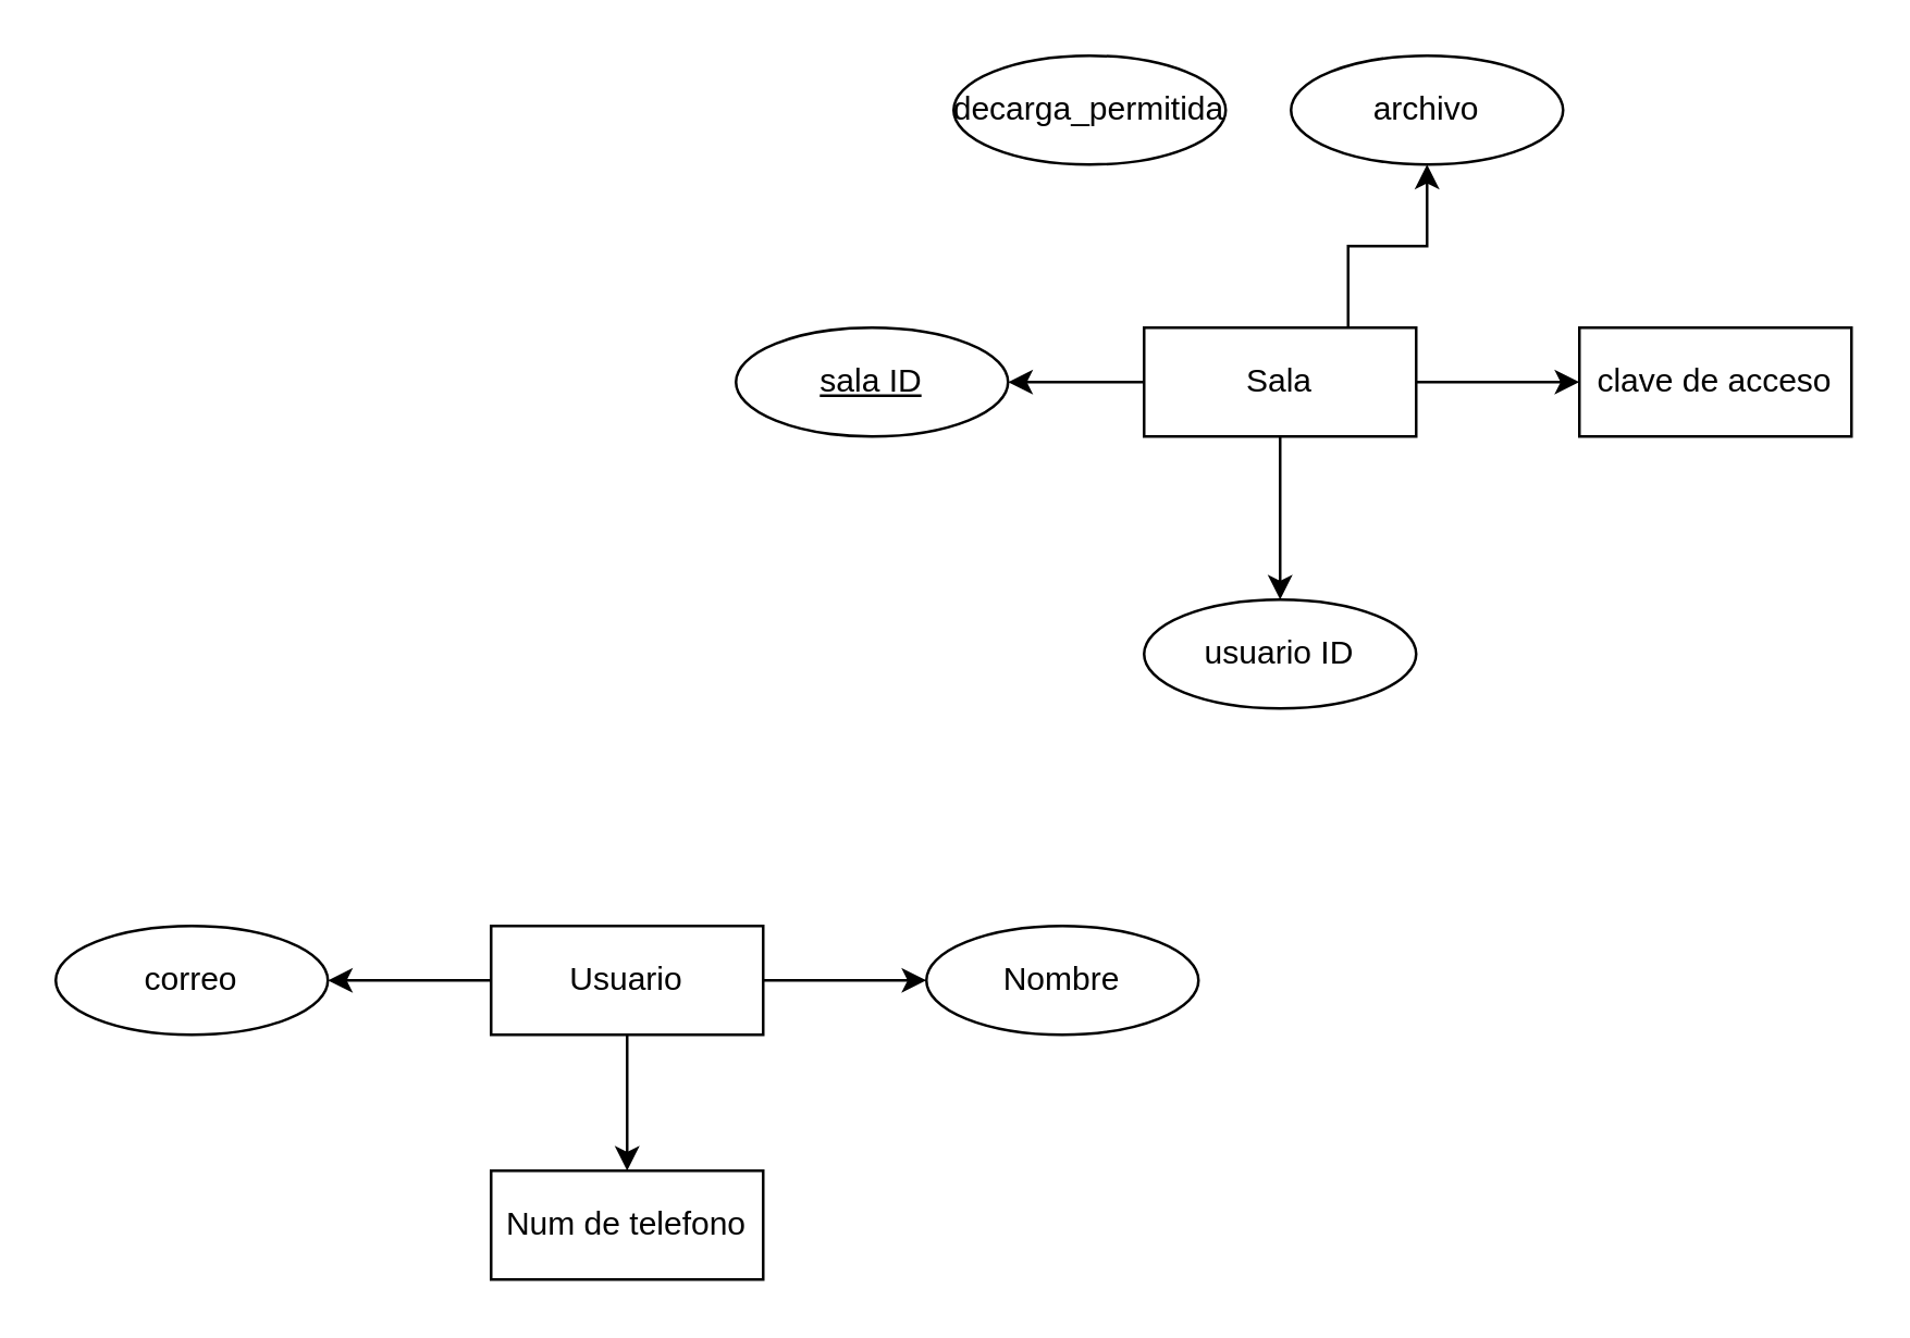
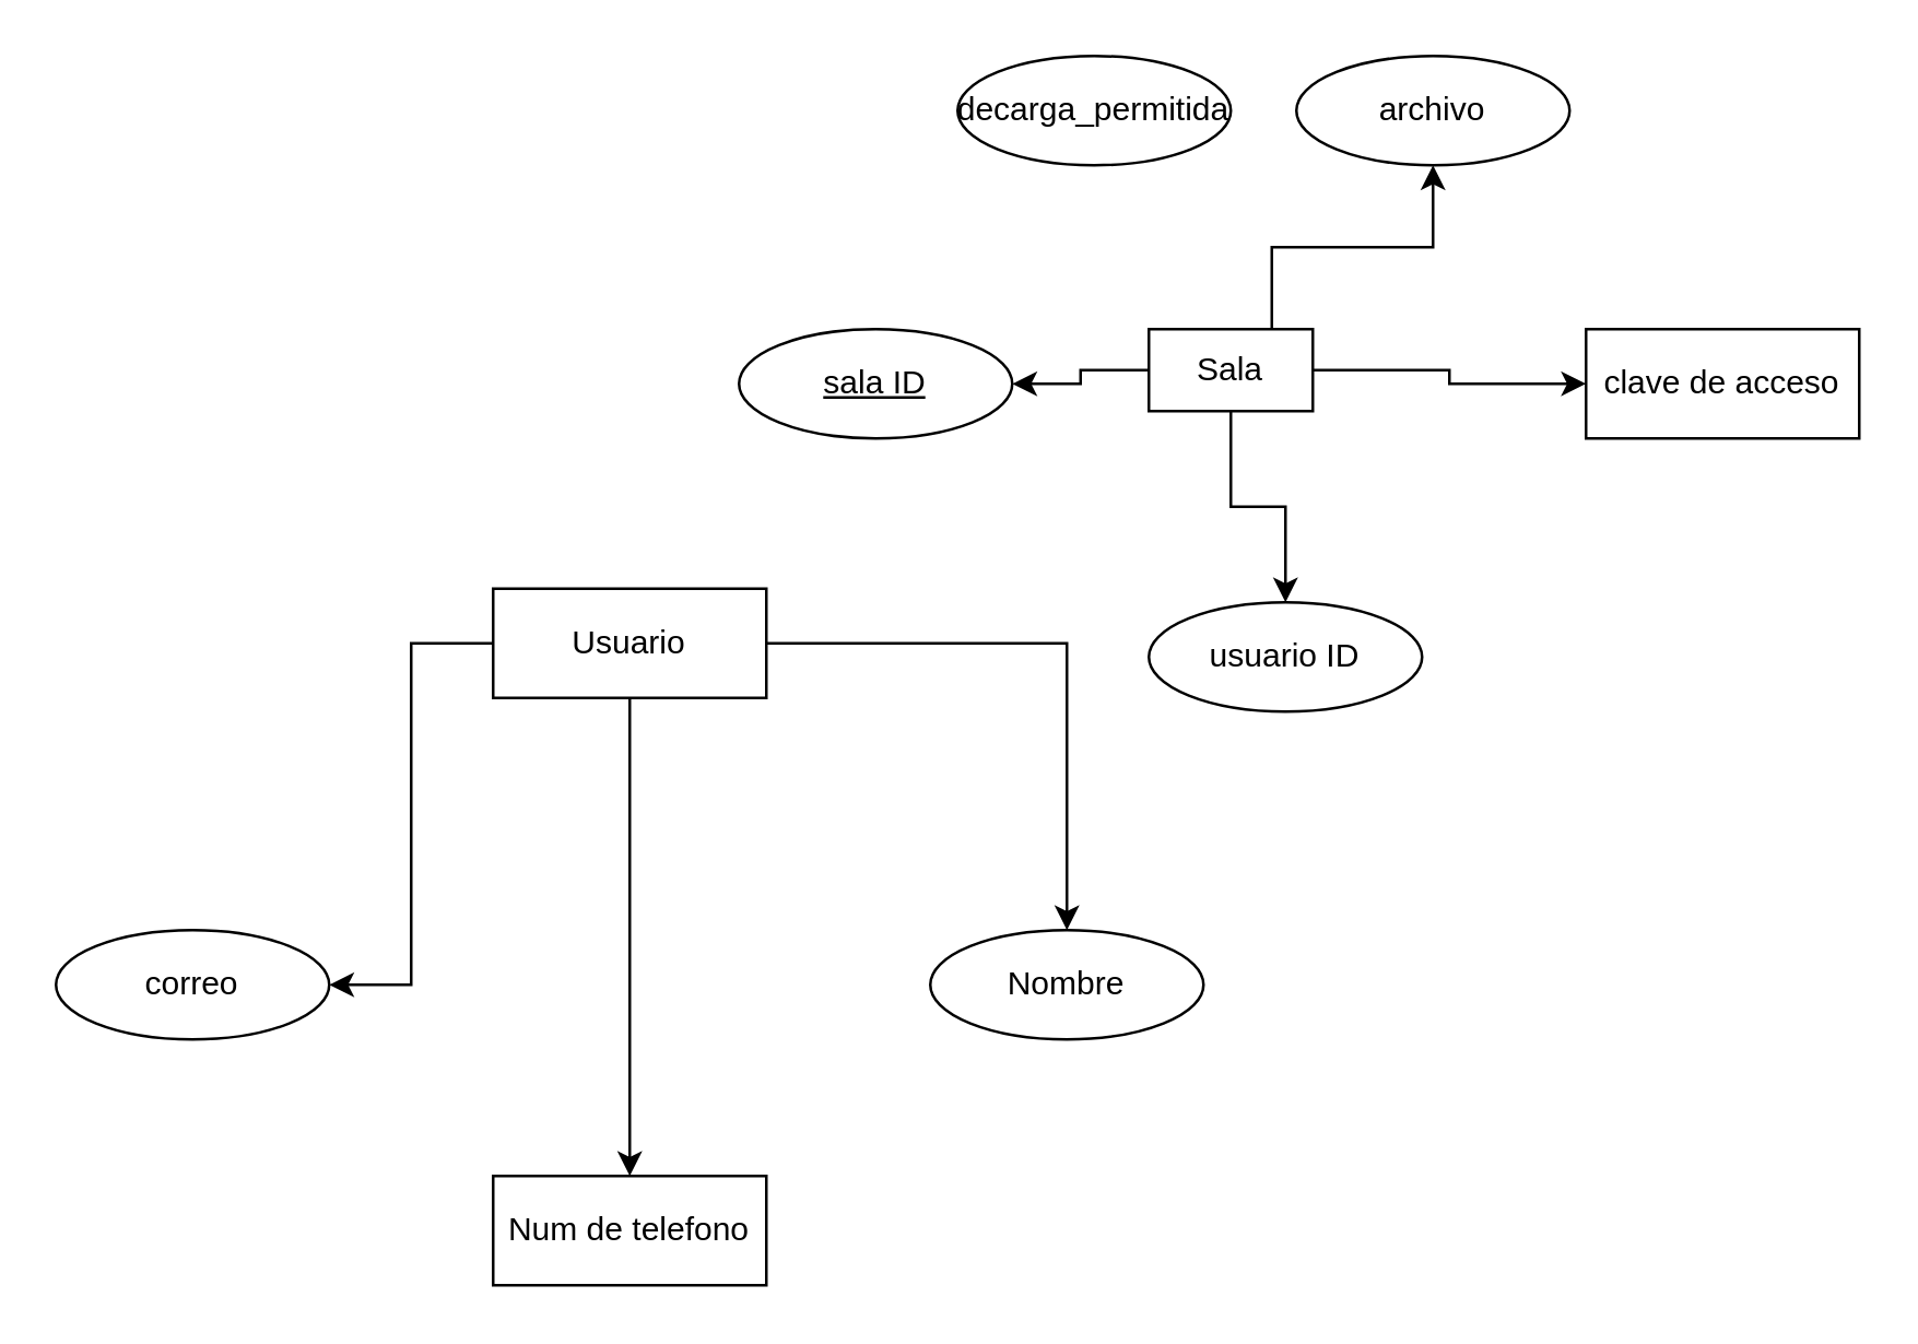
- <mxCell id="6" value="Sala" style="whiteSpace=wrap;html=1;align=center;" vertex="1" parent="1"><mxGeometry x="420" y="120" width="100" height="40" as="geometry" /></mxCell>
+ <mxCell id="6" value="Sala" style="whiteSpace=wrap;html=1;align=center;" vertex="1" parent="1"><mxGeometry x="420" y="120" width="60" height="30" as="geometry" /></mxCell>
- <mxCell id="14" value="Usuario" style="whiteSpace=wrap;html=1;align=center;" vertex="1" parent="1"><mxGeometry x="180" y="340" width="100" height="40" as="geometry" /></mxCell>
+ <mxCell id="14" value="Usuario" style="whiteSpace=wrap;html=1;align=center;" vertex="1" parent="1"><mxGeometry x="180" y="215" width="100" height="40" as="geometry" /></mxCell>
